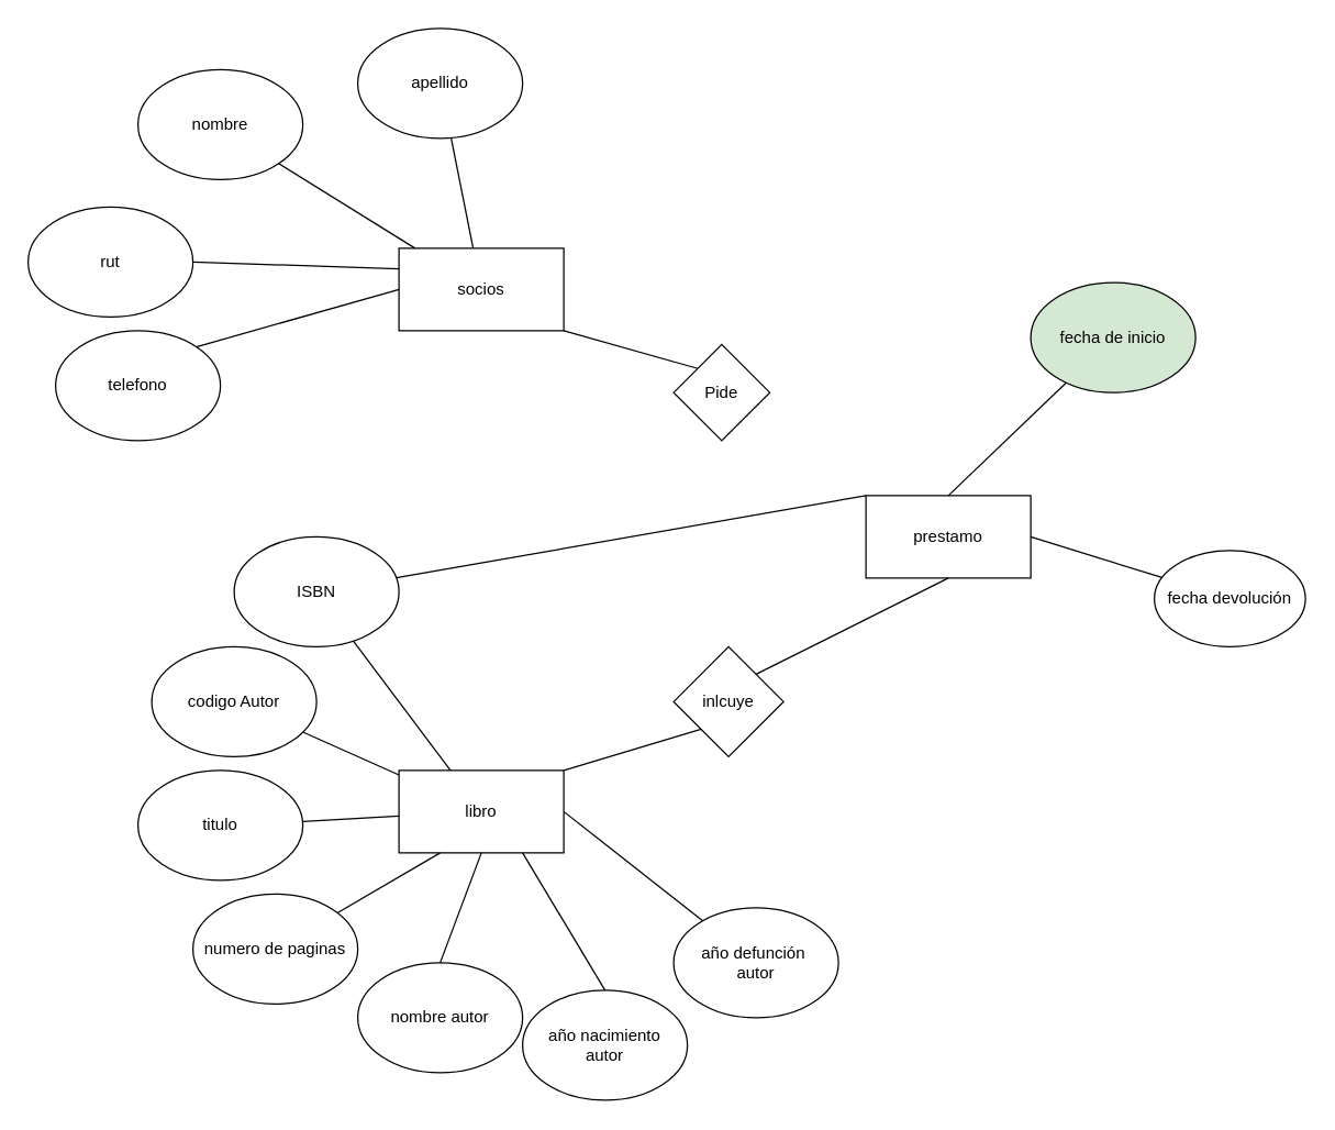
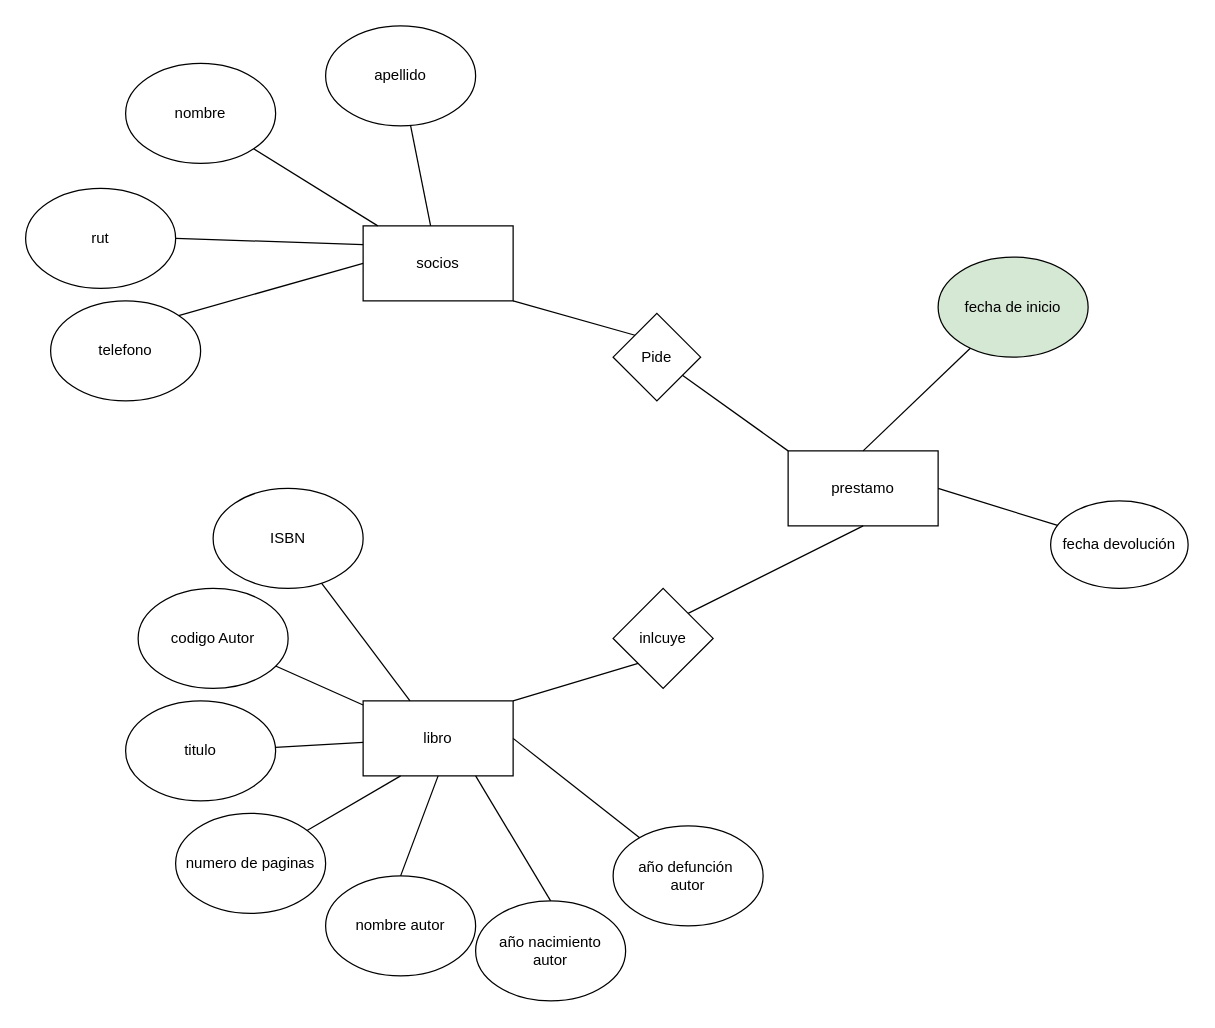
- <mxCell id="33" value="" style="endArrow=none;html=1;rounded=0;exitX=0;exitY=0;exitDx=0;exitDy=0;" edge="1" parent="1" source="4" target="8"><mxGeometry width="50" height="50" relative="1" as="geometry"><mxPoint x="865.565" y="439.658" as="sourcePoint" /><mxPoint x="770" y="410" as="targetPoint" /></mxGeometry></mxCell>
+ <mxCell id="33" value="" style="endArrow=none;html=1;rounded=0;exitX=0;exitY=0;exitDx=0;exitDy=0;" edge="1" parent="1" source="4" target="31"><mxGeometry width="50" height="50" relative="1" as="geometry"><mxPoint x="865.565" y="439.658" as="sourcePoint" /><mxPoint x="770" y="410" as="targetPoint" /></mxGeometry></mxCell>
